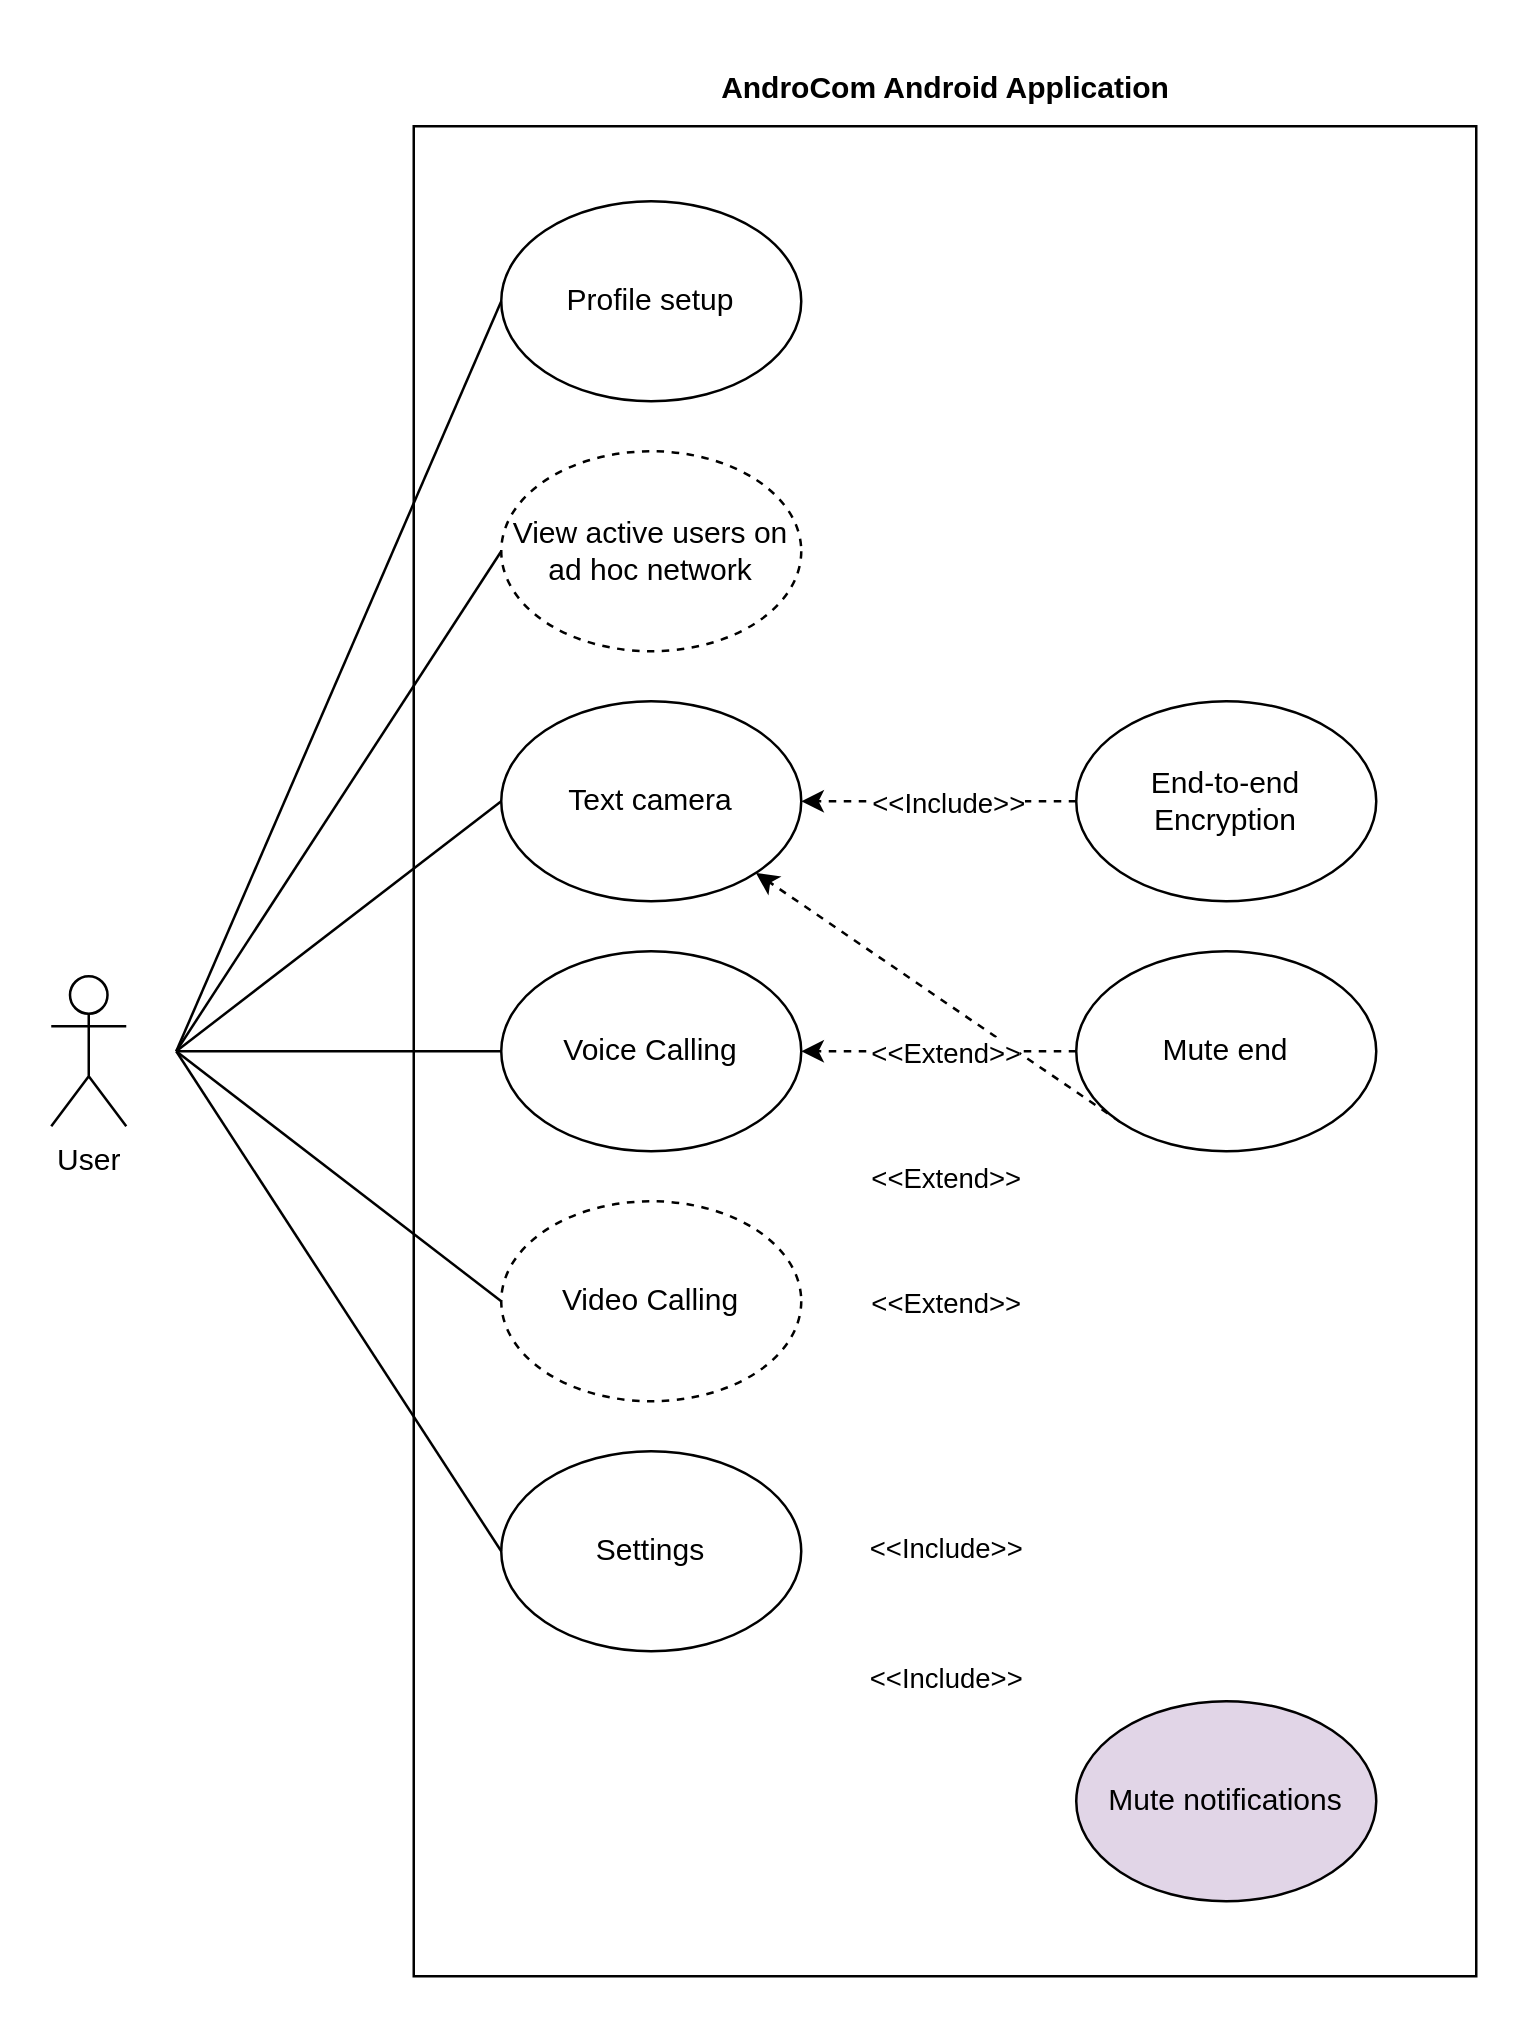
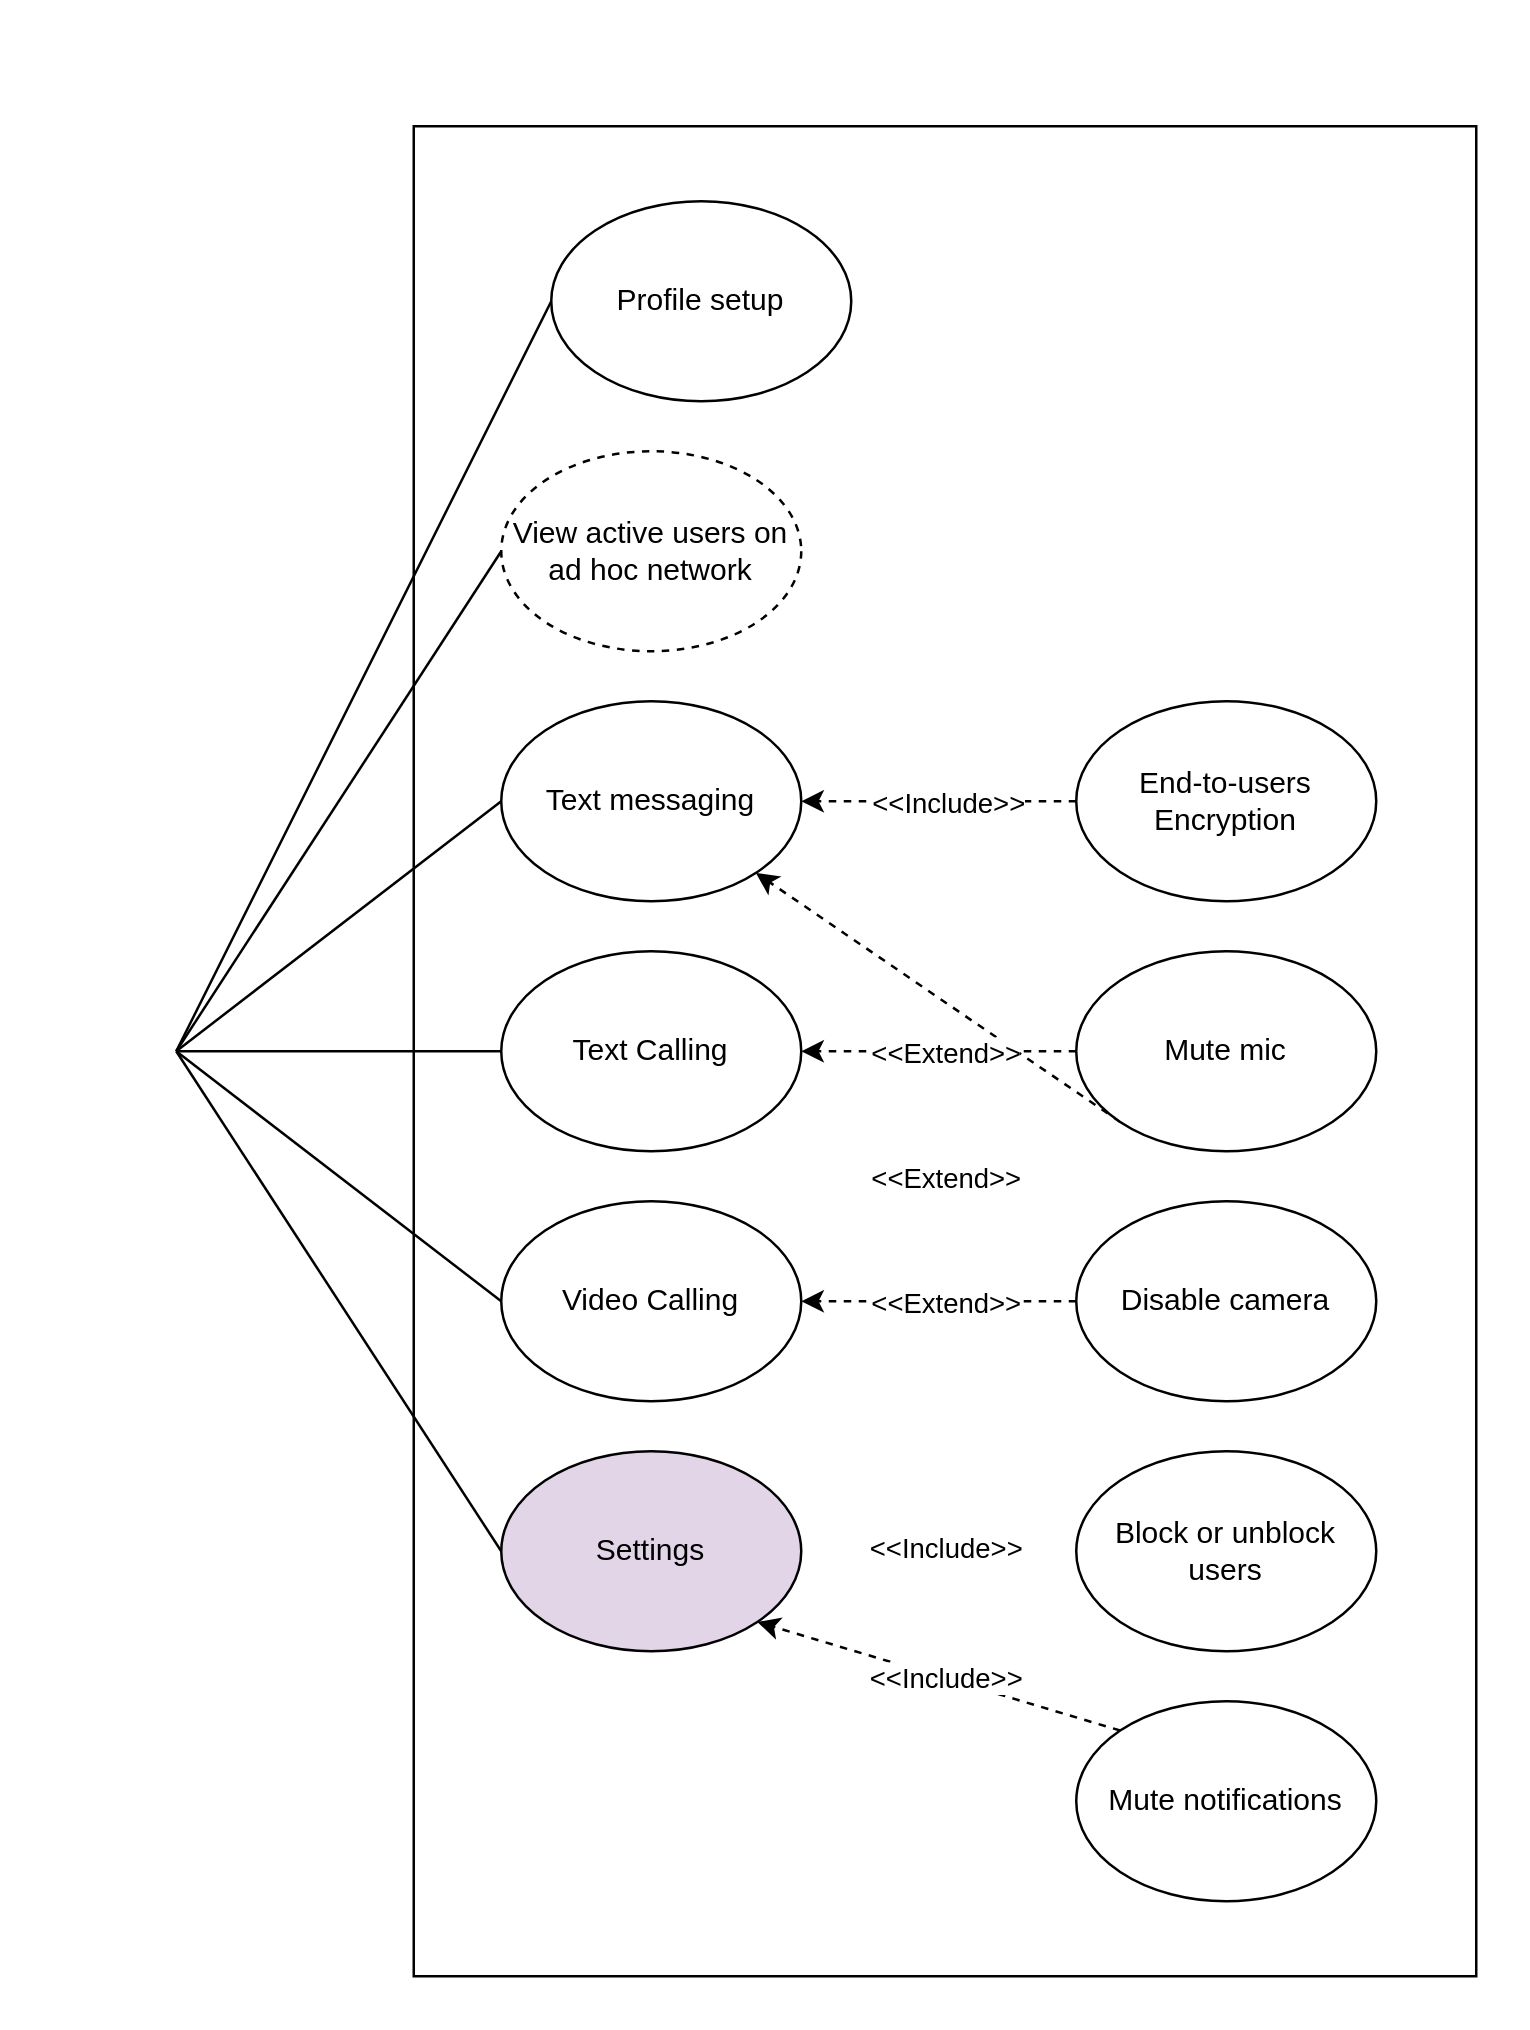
- <mxCell id="4" value="&lt;b&gt;AndroCom Android Application&lt;/b&gt;" style="text;html=1;align=center;verticalAlign=middle;whiteSpace=wrap;rounded=0;" vertex="1" parent="1"><mxGeometry x="282.5" y="20" width="190" height="30" as="geometry" /></mxCell>
- <mxCell id="5" value="Profile setup" style="ellipse;whiteSpace=wrap;html=1;" vertex="1" parent="1"><mxGeometry x="200" y="80" width="120" height="80" as="geometry" /></mxCell>
+ <mxCell id="5" value="Profile setup" style="ellipse;whiteSpace=wrap;html=1;" vertex="1" parent="1"><mxGeometry x="220" y="80" width="120" height="80" as="geometry" /></mxCell>
- <mxCell id="9" value="Text camera" style="ellipse;whiteSpace=wrap;html=1;" vertex="1" parent="1"><mxGeometry x="200" y="280" width="120" height="80" as="geometry" /></mxCell>
+ <mxCell id="9" value="Text messaging" style="ellipse;whiteSpace=wrap;html=1;" vertex="1" parent="1"><mxGeometry x="200" y="280" width="120" height="80" as="geometry" /></mxCell>
- <mxCell id="10" value="End-to-end Encryption" style="ellipse;whiteSpace=wrap;html=1;" vertex="1" parent="1"><mxGeometry x="430" y="280" width="120" height="80" as="geometry" /></mxCell>
+ <mxCell id="10" value="End-to-users Encryption" style="ellipse;whiteSpace=wrap;html=1;" vertex="1" parent="1"><mxGeometry x="430" y="280" width="120" height="80" as="geometry" /></mxCell>
- <mxCell id="2" value="User" style="shape=umlActor;verticalLabelPosition=bottom;verticalAlign=top;html=1;outlineConnect=0;" vertex="1" parent="1"><mxGeometry x="20" y="390" width="30" height="60" as="geometry" /></mxCell>
- <mxCell id="11" value="Voice Calling" style="ellipse;whiteSpace=wrap;html=1;" vertex="1" parent="1"><mxGeometry x="200" y="380" width="120" height="80" as="geometry" /></mxCell>
+ <mxCell id="11" value="Text Calling" style="ellipse;whiteSpace=wrap;html=1;" vertex="1" parent="1"><mxGeometry x="200" y="380" width="120" height="80" as="geometry" /></mxCell>
- <mxCell id="16" value="Mute end" style="ellipse;whiteSpace=wrap;html=1;" vertex="1" parent="1"><mxGeometry x="430" y="380" width="120" height="80" as="geometry" /></mxCell>
+ <mxCell id="16" value="Mute mic" style="ellipse;whiteSpace=wrap;html=1;" vertex="1" parent="1"><mxGeometry x="430" y="380" width="120" height="80" as="geometry" /></mxCell>
- <mxCell id="12" value="Video Calling" style="ellipse;whiteSpace=wrap;html=1;dashed=1;" vertex="1" parent="1"><mxGeometry x="200" y="480" width="120" height="80" as="geometry" /></mxCell>
+ <mxCell id="12" value="Video Calling" style="ellipse;whiteSpace=wrap;html=1;" vertex="1" parent="1"><mxGeometry x="200" y="480" width="120" height="80" as="geometry" /></mxCell>
+ <mxCell id="20" style="rounded=0;orthogonalLoop=1;jettySize=auto;html=1;exitX=0;exitY=0.5;exitDx=0;exitDy=0;entryX=1;entryY=0.5;entryDx=0;entryDy=0;dashed=1;" edge="1" parent="1" source="17" target="12"><mxGeometry relative="1" as="geometry"><mxPoint x="458" y="458" as="sourcePoint" /><mxPoint x="330" y="530" as="targetPoint" /></mxGeometry></mxCell>
+ <mxCell id="17" value="Disable camera" style="ellipse;whiteSpace=wrap;html=1;" vertex="1" parent="1"><mxGeometry x="430" y="480" width="120" height="80" as="geometry" /></mxCell>
- <mxCell id="13" value="Settings" style="ellipse;whiteSpace=wrap;html=1;" vertex="1" parent="1"><mxGeometry x="200" y="580" width="120" height="80" as="geometry" /></mxCell>
+ <mxCell id="13" value="Settings" style="ellipse;whiteSpace=wrap;html=1;fillColor=#e1d5e7;" vertex="1" parent="1"><mxGeometry x="200" y="580" width="120" height="80" as="geometry" /></mxCell>
+ <mxCell id="19" value="Block or unblock users" style="ellipse;whiteSpace=wrap;html=1;" vertex="1" parent="1"><mxGeometry x="430" y="580" width="120" height="80" as="geometry" /></mxCell>
+ <mxCell id="21" style="rounded=0;orthogonalLoop=1;jettySize=auto;html=1;exitX=0;exitY=0;exitDx=0;exitDy=0;entryX=1;entryY=1;entryDx=0;entryDy=0;dashed=1;" edge="1" parent="1" source="18" target="13"><mxGeometry relative="1" as="geometry"><mxPoint x="478" y="478" as="sourcePoint" /><mxPoint x="350" y="550" as="targetPoint" /></mxGeometry></mxCell>
- <mxCell id="18" value="Mute notifications" style="ellipse;whiteSpace=wrap;html=1;fillColor=#e1d5e7;" vertex="1" parent="1"><mxGeometry x="430" y="680" width="120" height="80" as="geometry" /></mxCell>
+ <mxCell id="18" value="Mute notifications" style="ellipse;whiteSpace=wrap;html=1;" vertex="1" parent="1"><mxGeometry x="430" y="680" width="120" height="80" as="geometry" /></mxCell>
